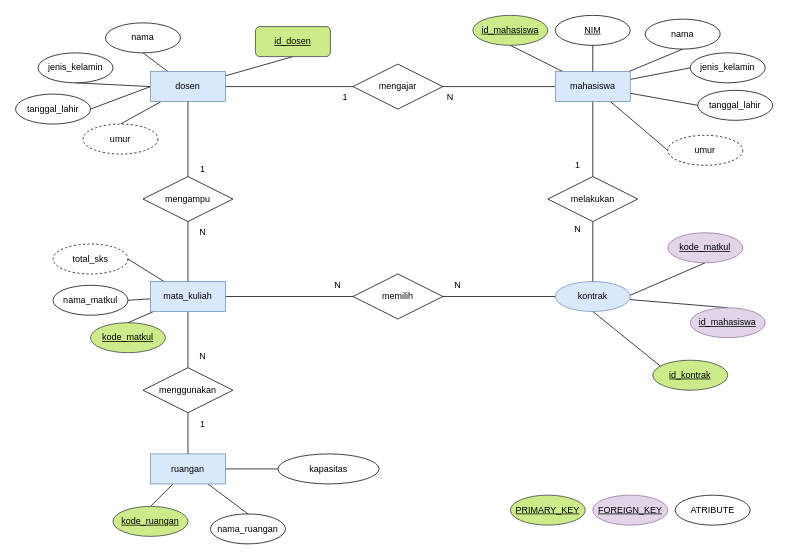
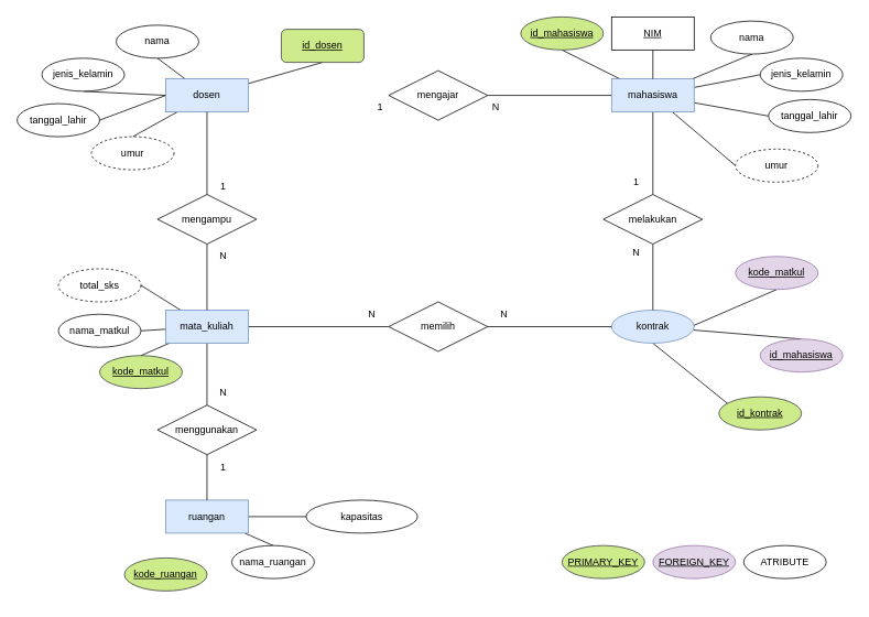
- <mxCell id="58" value="NIM" style="ellipse;whiteSpace=wrap;html=1;align=center;fontStyle=4;" vertex="1" parent="1"><mxGeometry x="740" y="20" width="100" height="40" as="geometry" /></mxCell>
+ <mxCell id="58" value="NIM" style="whiteSpace=wrap;html=1;align=center;fontStyle=4;rounded=0;" vertex="1" parent="1"><mxGeometry x="740" y="20" width="100" height="40" as="geometry" /></mxCell>
- <mxCell id="19" style="edgeStyle=orthogonalEdgeStyle;rounded=0;orthogonalLoop=1;jettySize=auto;html=1;entryX=0;entryY=0.5;entryDx=0;entryDy=0;endArrow=none;startFill=0;" parent="1" source="20" target="55" edge="1"><mxGeometry relative="1" as="geometry" /></mxCell>
- <mxCell id="35" style="rounded=0;orthogonalLoop=1;jettySize=auto;html=1;entryX=0.5;entryY=0;entryDx=0;entryDy=0;endArrow=none;startFill=0;" parent="1" source="37" target="38" edge="1"><mxGeometry relative="1" as="geometry" /></mxCell>
- <mxCell id="39" value="nama_ruangan" style="ellipse;whiteSpace=wrap;html=1;align=center;" parent="1" vertex="1"><mxGeometry x="280" y="685" width="100" height="40" as="geometry" /></mxCell>
+ <mxCell id="39" value="nama_ruangan" style="ellipse;whiteSpace=wrap;html=1;align=center;" parent="1" vertex="1"><mxGeometry x="280" y="660" width="100" height="40" as="geometry" /></mxCell>
